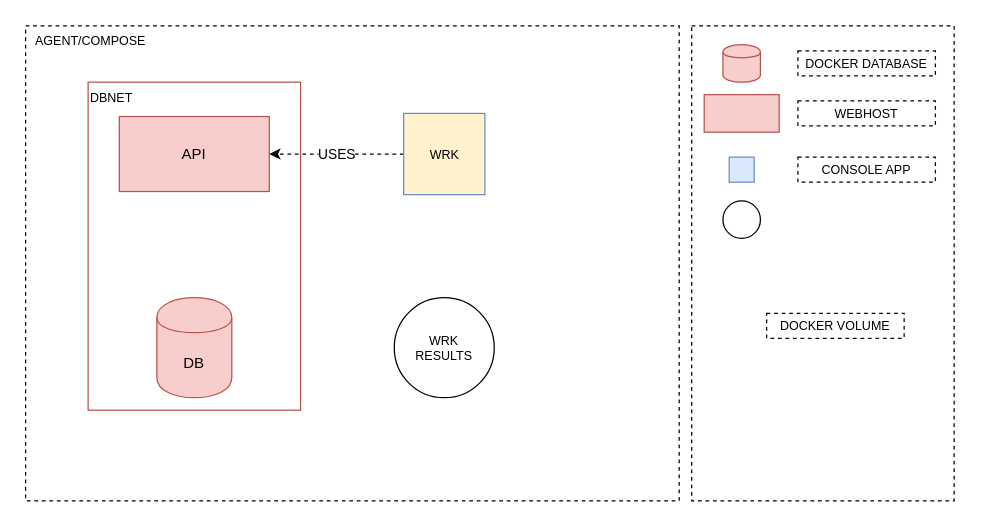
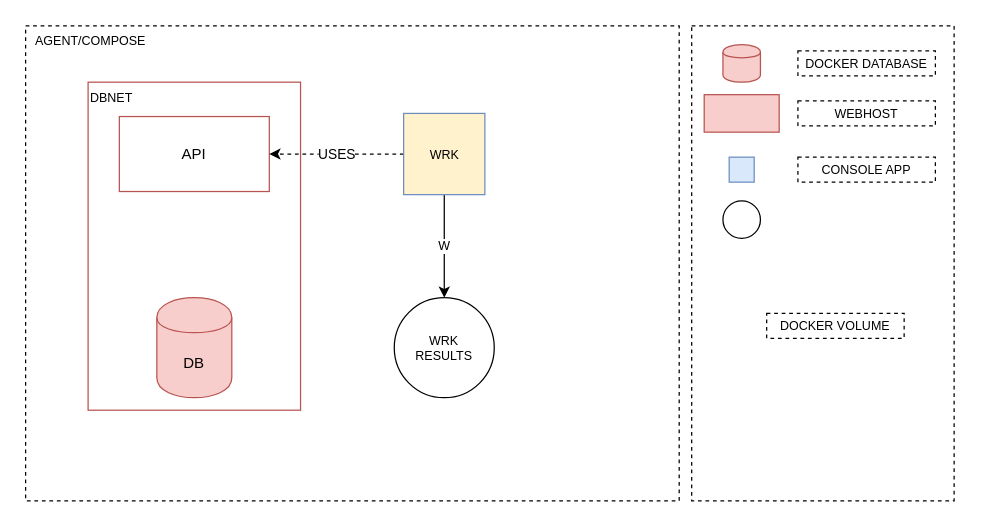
- <mxCell id="5" value="API" style="rounded=0;whiteSpace=wrap;html=1;fillColor=#f8cecc;strokeColor=#b85450;" vertex="1" parent="1"><mxGeometry x="95" y="92.5" width="120" height="60" as="geometry" /></mxCell>
+ <mxCell id="5" value="API" style="rounded=0;whiteSpace=wrap;html=1;fillColor=#ffffff;strokeColor=#b85450;" vertex="1" parent="1"><mxGeometry x="95" y="92.5" width="120" height="60" as="geometry" /></mxCell>
+ <mxCell id="17" value="W" style="edgeStyle=orthogonalEdgeStyle;rounded=0;orthogonalLoop=1;jettySize=auto;html=1;fontSize=10;" edge="1" parent="1" source="19" target="7"><mxGeometry relative="1" as="geometry" /></mxCell>
